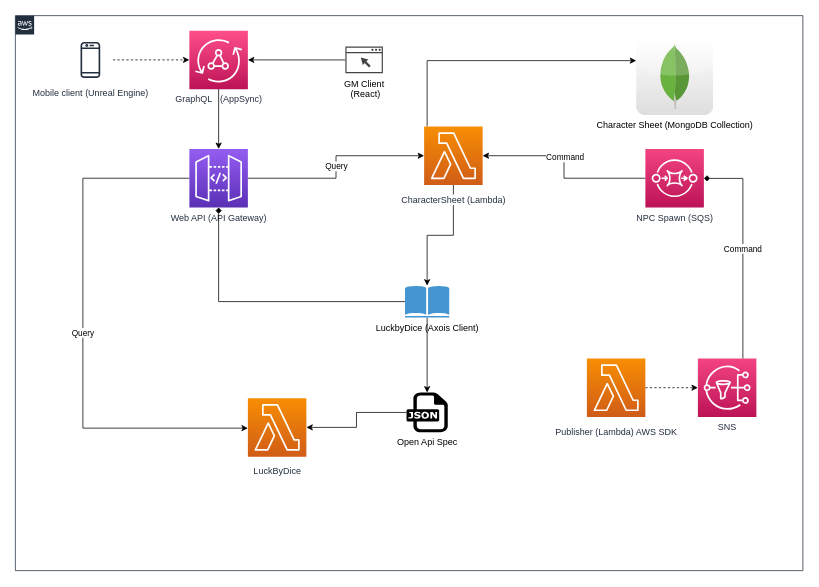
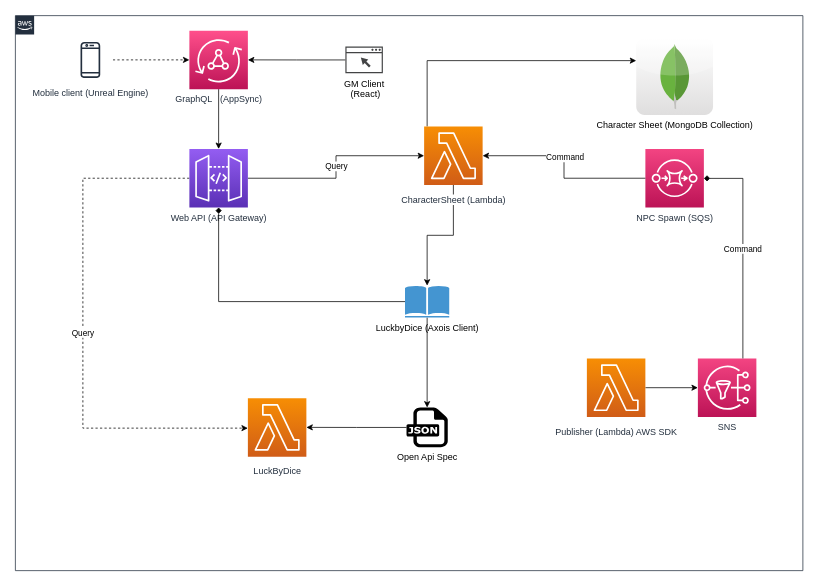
- <mxCell id="6" value="Query" style="edgeStyle=orthogonalEdgeStyle;rounded=0;orthogonalLoop=1;jettySize=auto;html=1;" edge="1" parent="2" source="7" target="4"><mxGeometry relative="1" as="geometry"><Array as="points"><mxPoint x="90" y="217" /><mxPoint x="90" y="550" /></Array></mxGeometry></mxCell>
+ <mxCell id="6" value="Query" style="edgeStyle=orthogonalEdgeStyle;rounded=0;orthogonalLoop=1;jettySize=auto;html=1;dashed=1;" edge="1" parent="2" source="7" target="4"><mxGeometry relative="1" as="geometry"><Array as="points"><mxPoint x="90" y="217" /><mxPoint x="90" y="550" /></Array></mxGeometry></mxCell>
- <mxCell id="27" style="edgeStyle=orthogonalEdgeStyle;rounded=0;orthogonalLoop=1;jettySize=auto;html=1;dashed=1;" edge="1" parent="2" source="28" target="18"><mxGeometry relative="1" as="geometry" /></mxCell>
+ <mxCell id="27" style="edgeStyle=orthogonalEdgeStyle;rounded=0;orthogonalLoop=1;jettySize=auto;html=1;" edge="1" parent="2" source="28" target="18"><mxGeometry relative="1" as="geometry" /></mxCell>
- <mxCell id="12" value="Open Api Spec" style="dashed=0;outlineConnect=0;html=1;align=center;labelPosition=center;verticalLabelPosition=bottom;verticalAlign=top;shape=mxgraph.weblogos.json" vertex="1" parent="2"><mxGeometry x="521.5" y="502.55" width="55" height="52.9" as="geometry" /></mxCell>
+ <mxCell id="12" value="Open Api Spec" style="dashed=0;outlineConnect=0;html=1;align=center;labelPosition=center;verticalLabelPosition=bottom;verticalAlign=top;shape=mxgraph.weblogos.json" vertex="1" parent="2"><mxGeometry x="521.5" y="522.55" width="55" height="52.9" as="geometry" /></mxCell>
